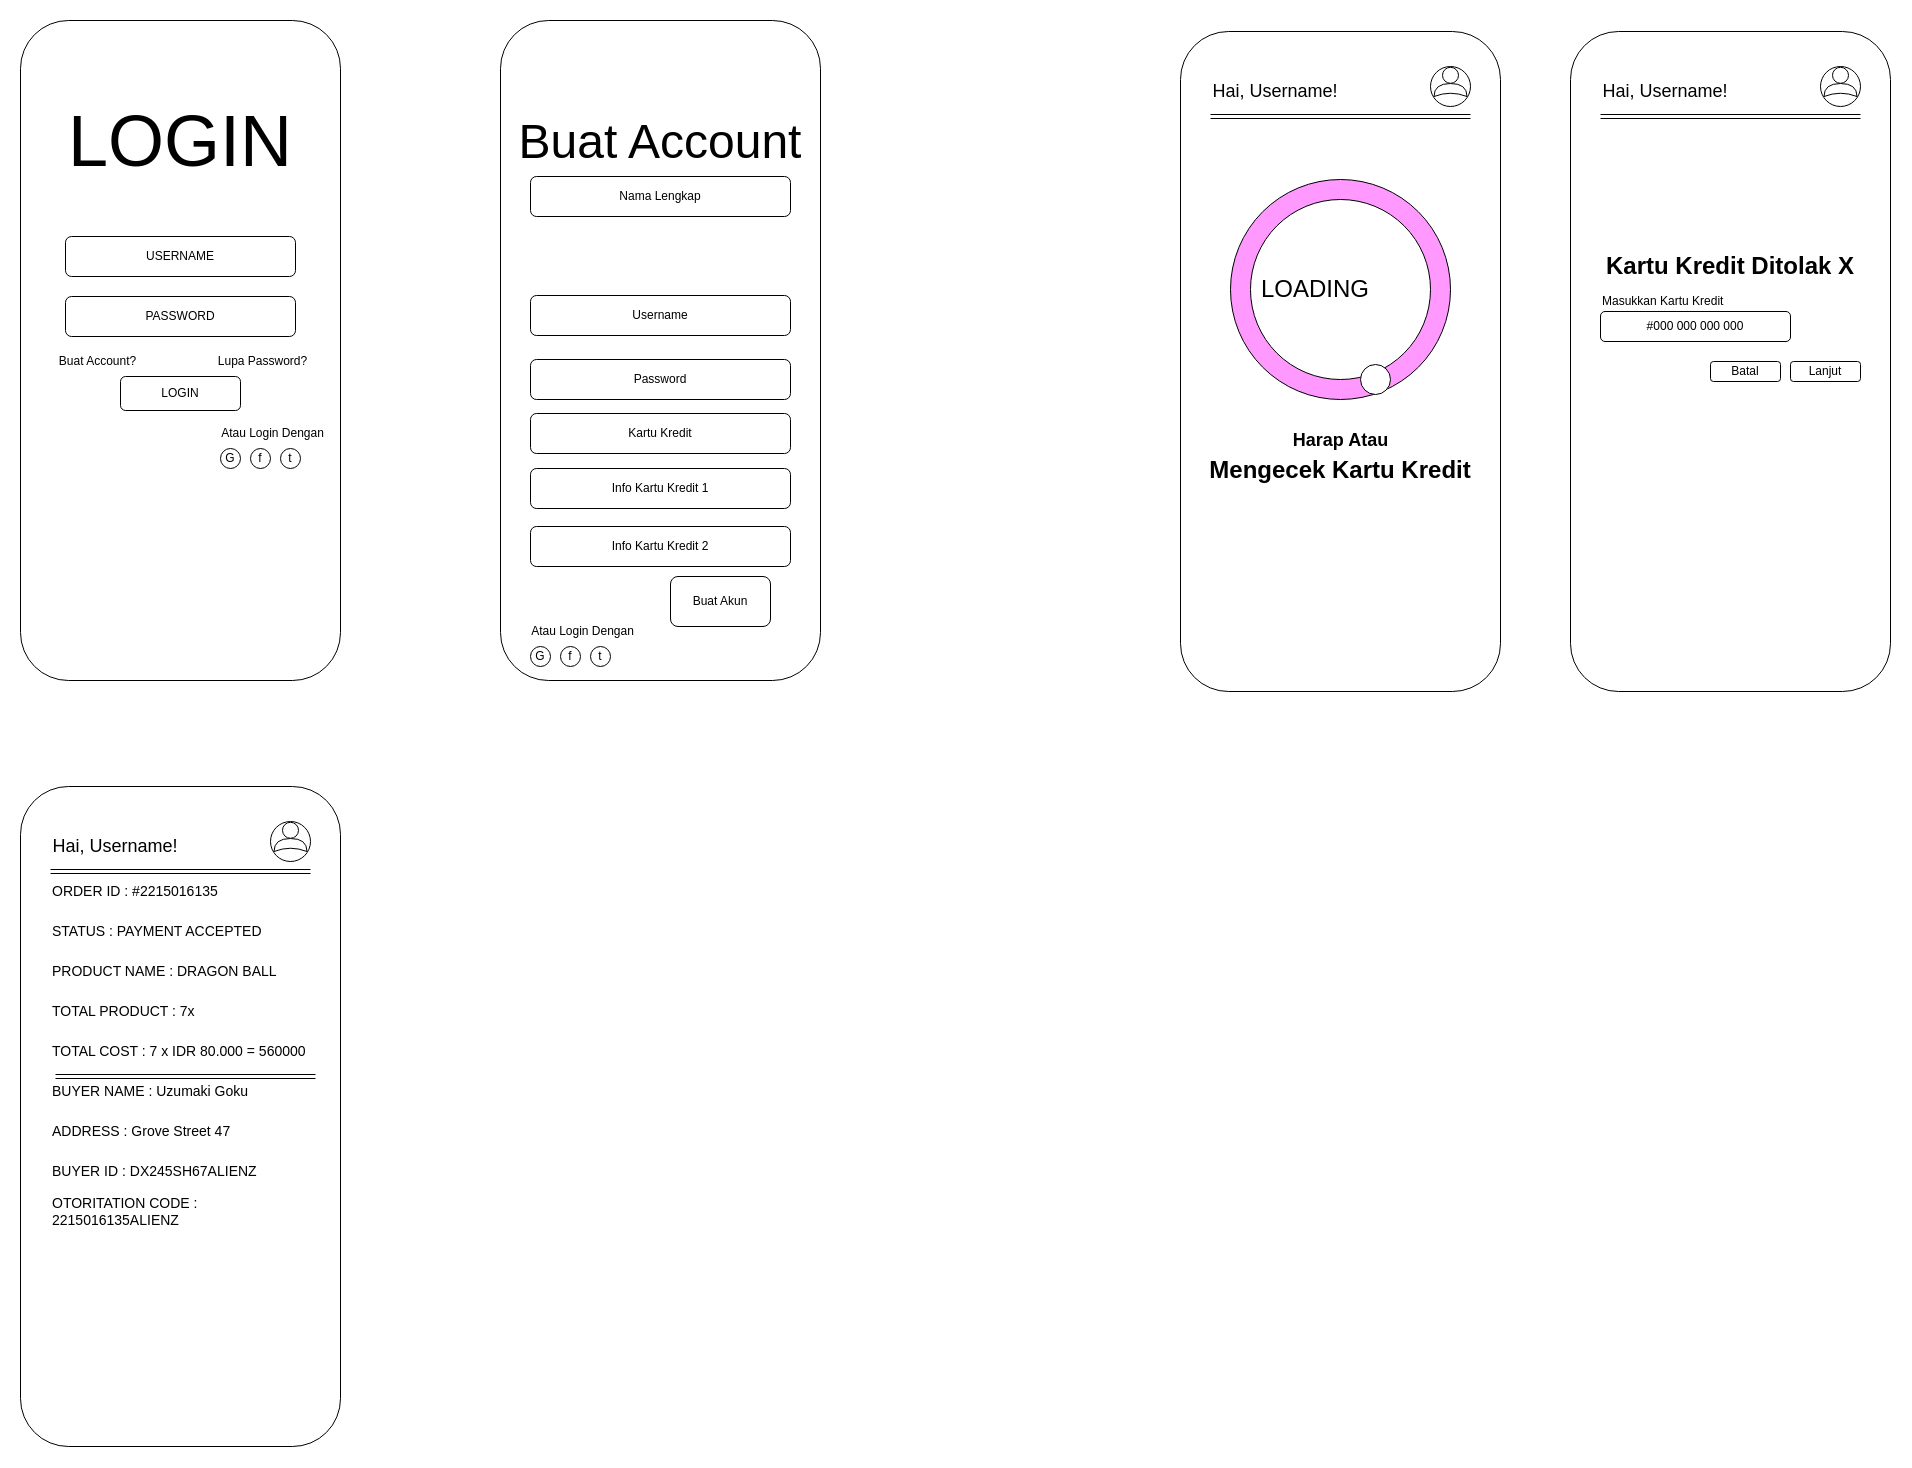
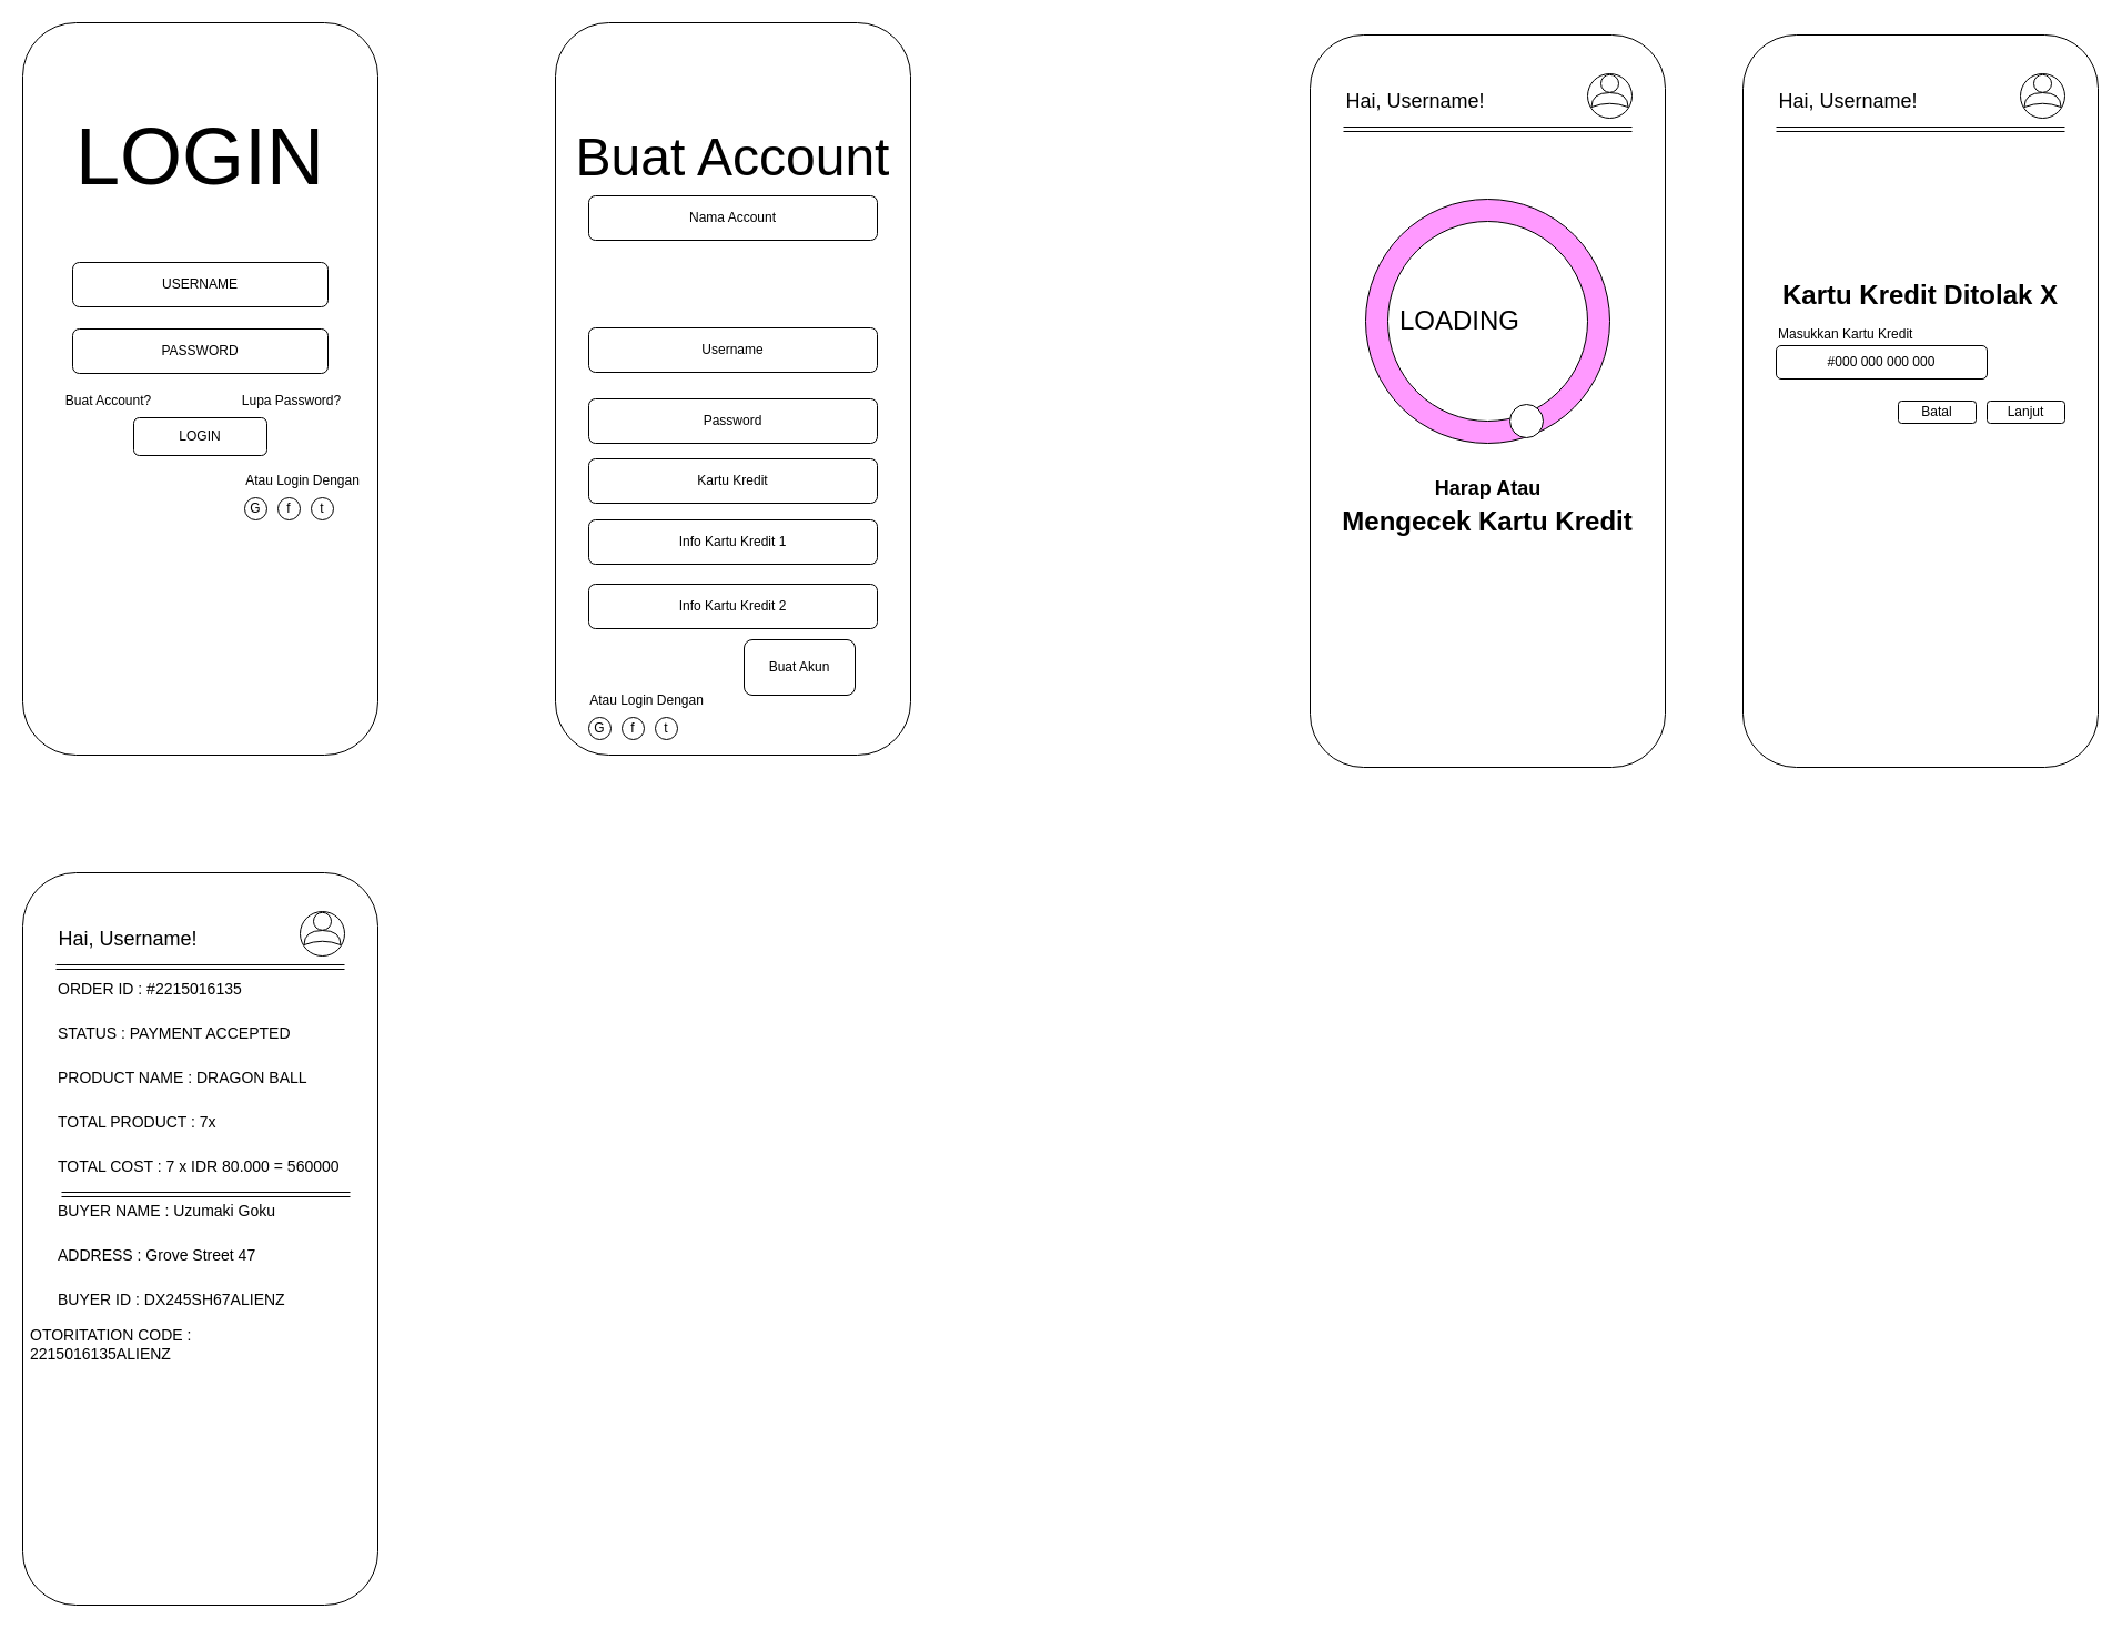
- <mxCell id="16" value="Nama Lengkap" style="rounded=1;whiteSpace=wrap;html=1;" vertex="1" parent="1"><mxGeometry x="530" y="176" width="260" height="40" as="geometry" /></mxCell>
+ <mxCell id="16" value="Nama Account" style="rounded=1;whiteSpace=wrap;html=1;" vertex="1" parent="1"><mxGeometry x="530" y="176" width="260" height="40" as="geometry" /></mxCell>
- <mxCell id="65" value="&lt;span style=&quot;font-size: 14px;&quot;&gt;OTORITATION CODE : 2215016135ALIENZ&lt;/span&gt;" style="text;html=1;align=left;verticalAlign=middle;whiteSpace=wrap;rounded=0;" vertex="1" parent="1"><mxGeometry x="50" y="1196" width="260" height="30" as="geometry" /></mxCell>
+ <mxCell id="65" value="&lt;span style=&quot;font-size: 14px;&quot;&gt;OTORITATION CODE : 2215016135ALIENZ&lt;/span&gt;" style="text;html=1;align=left;verticalAlign=middle;whiteSpace=wrap;rounded=0;" vertex="1" parent="1"><mxGeometry x="25" y="1196" width="260" height="30" as="geometry" /></mxCell>
